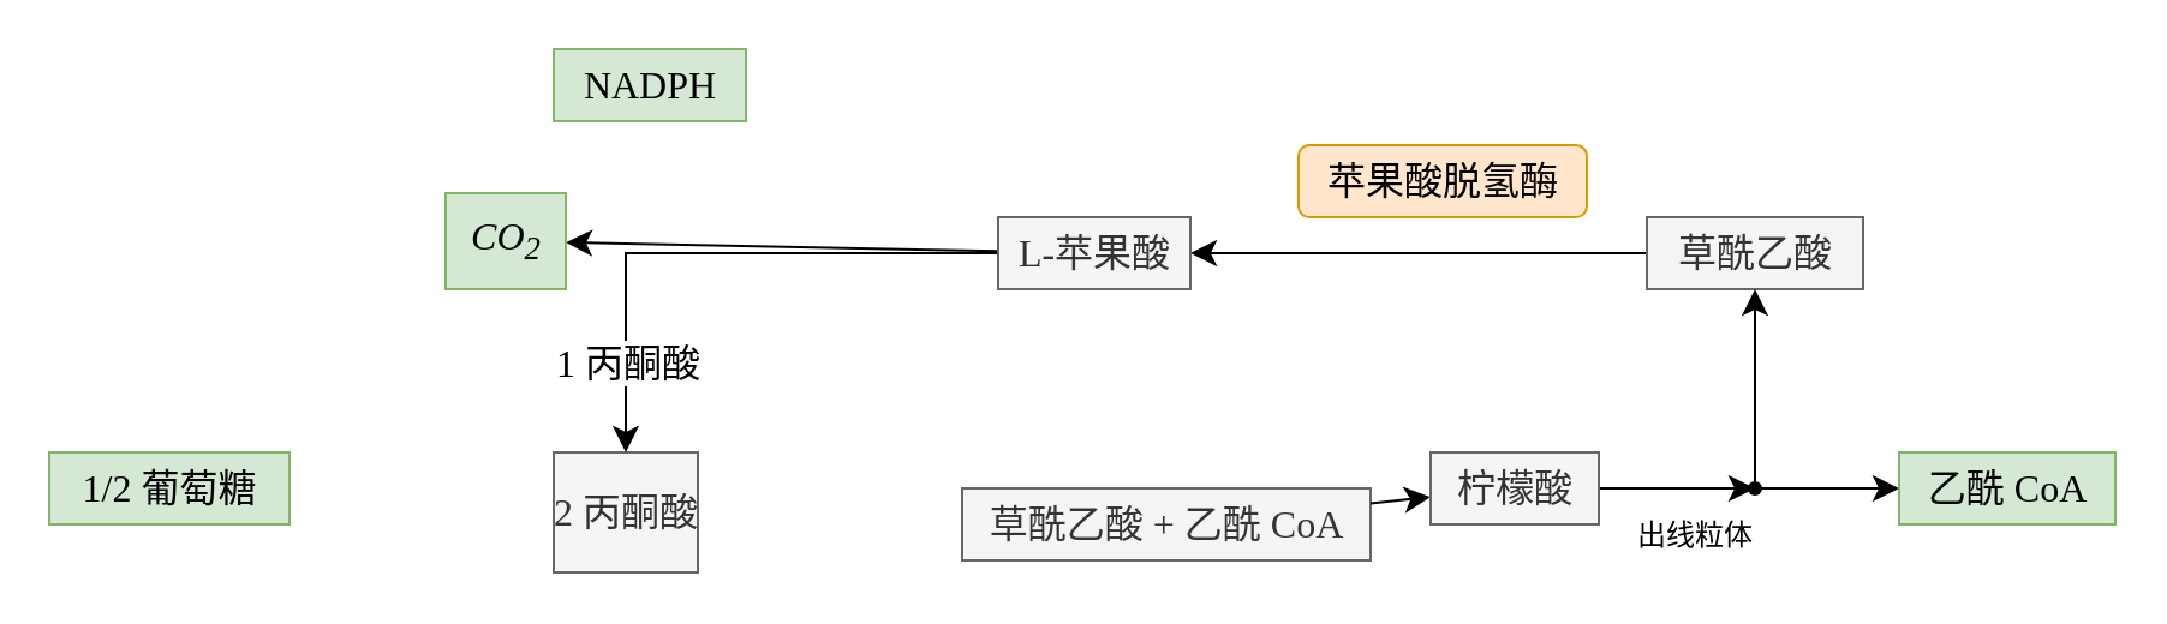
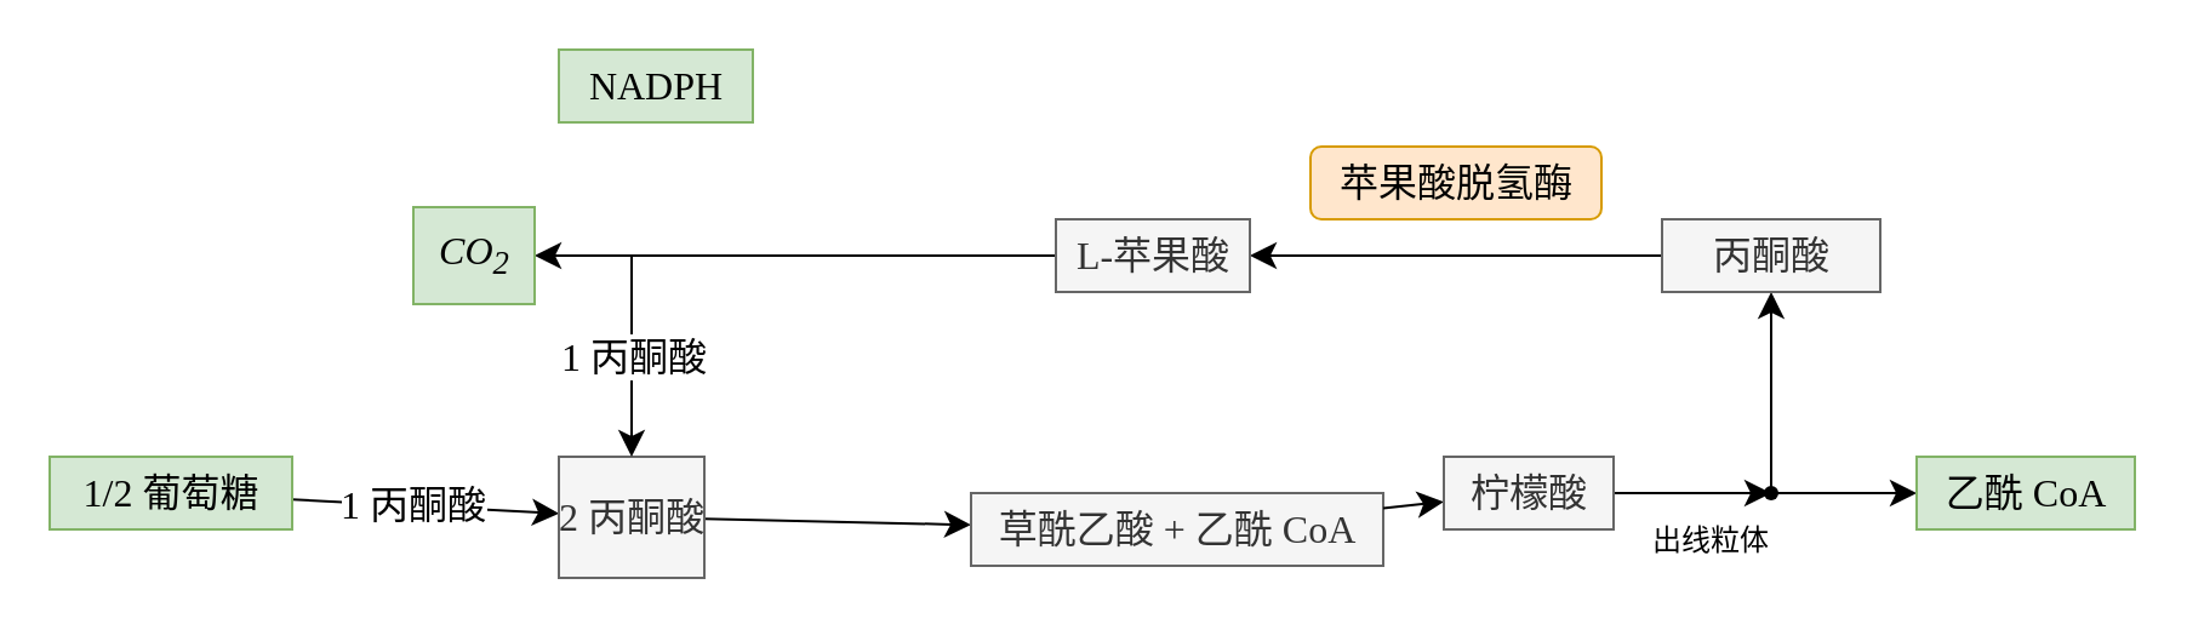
- <mxCell id="19" value="CO&lt;sub&gt;2&lt;/sub&gt;" style="text;html=1;align=center;verticalAlign=middle;resizable=0;points=[];autosize=1;strokeColor=#82b366;fillColor=#d5e8d4;fontSize=16;fontStyle=2;fontFamily=var(--font-sans);" parent="1" vertex="1"><mxGeometry x="185" y="80" width="50" height="40" as="geometry" /></mxCell>
+ <mxCell id="19" value="CO&lt;sub&gt;2&lt;/sub&gt;" style="text;html=1;align=center;verticalAlign=middle;resizable=0;points=[];autosize=1;strokeColor=#82b366;fillColor=#d5e8d4;fontSize=16;fontStyle=2;fontFamily=var(--font-sans);" parent="1" vertex="1"><mxGeometry x="170" y="85" width="50" height="40" as="geometry" /></mxCell>
- <mxCell id="18" value="L-苹果酸" style="text;html=1;align=center;verticalAlign=middle;resizable=0;points=[];autosize=1;strokeColor=#666666;fillColor=#f5f5f5;fontSize=16;fontColor=#333333;fontFamily=var(--font-sans);" parent="1" vertex="1"><mxGeometry x="415" y="90" width="80" height="30" as="geometry" /></mxCell>
+ <mxCell id="18" value="L-苹果酸" style="text;html=1;align=center;verticalAlign=middle;resizable=0;points=[];autosize=1;strokeColor=#666666;fillColor=#f5f5f5;fontSize=16;fontColor=#333333;fontFamily=var(--font-sans);" parent="1" vertex="1"><mxGeometry x="435" y="90" width="80" height="30" as="geometry" /></mxCell>
- <mxCell id="13" value="草酰乙酸" style="text;html=1;align=center;verticalAlign=middle;resizable=0;points=[];autosize=1;strokeColor=#666666;fillColor=#f5f5f5;fontSize=16;fontColor=#333333;fontFamily=var(--font-sans);" parent="1" vertex="1"><mxGeometry x="685" y="90" width="90" height="30" as="geometry" /></mxCell>
+ <mxCell id="13" value="丙酮酸" style="text;html=1;align=center;verticalAlign=middle;resizable=0;points=[];autosize=1;strokeColor=#666666;fillColor=#f5f5f5;fontSize=16;fontColor=#333333;fontFamily=var(--font-sans);" parent="1" vertex="1"><mxGeometry x="685" y="90" width="90" height="30" as="geometry" /></mxCell>
+ <mxCell id="2" value="" style="edgeStyle=none;curved=1;rounded=0;orthogonalLoop=1;jettySize=auto;html=1;fontSize=12;startSize=8;endSize=8;fontFamily=var(--font-sans);" parent="1" source="4" target="6" edge="1"><mxGeometry relative="1" as="geometry" /></mxCell>
+ <mxCell id="3" value="1 丙酮酸" style="edgeLabel;html=1;align=center;verticalAlign=middle;resizable=0;points=[];fontSize=16;fontFamily=var(--font-sans);" parent="2" vertex="1" connectable="0"><mxGeometry x="-0.196" relative="1" as="geometry"><mxPoint x="6" as="offset" /></mxGeometry></mxCell>
+ <mxCell id="5" value="" style="edgeStyle=none;curved=1;rounded=0;orthogonalLoop=1;jettySize=auto;html=1;fontSize=12;startSize=8;endSize=8;fontFamily=var(--font-sans);" parent="1" source="6" target="8" edge="1"><mxGeometry relative="1" as="geometry"><mxPoint x="310" y="203" as="targetPoint" /></mxGeometry></mxCell>
